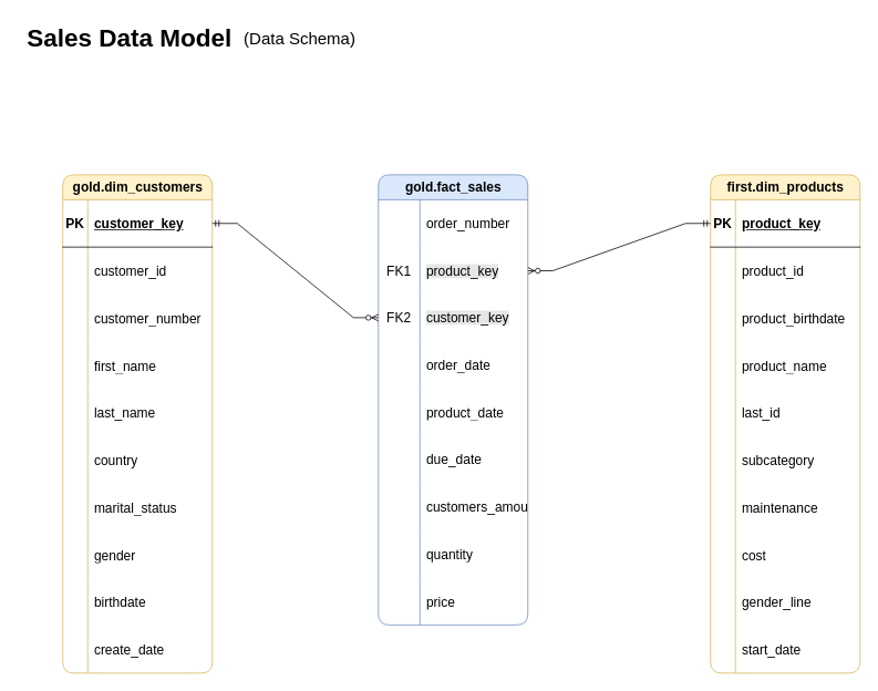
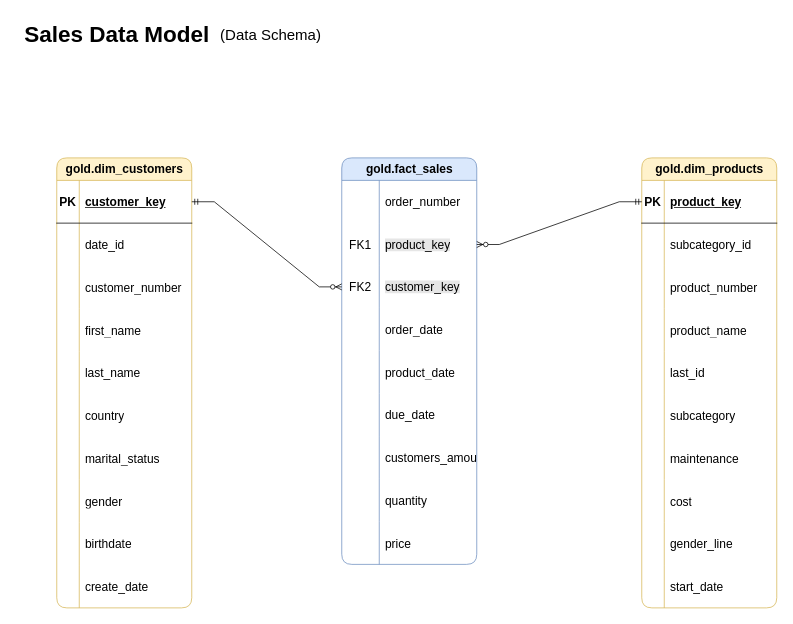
- <mxCell id="61" value="first.dim_products" style="shape=table;startSize=30;container=1;collapsible=1;childLayout=tableLayout;fixedRows=1;rowLines=0;fontStyle=1;align=center;resizeLast=1;html=1;rounded=1;fillColor=#fff2cc;strokeColor=#d6b656;fontSize=16;" vertex="1" parent="1"><mxGeometry x="855" y="210" width="180" height="600" as="geometry" /></mxCell>
+ <mxCell id="61" value="gold.dim_products" style="shape=table;startSize=30;container=1;collapsible=1;childLayout=tableLayout;fixedRows=1;rowLines=0;fontStyle=1;align=center;resizeLast=1;html=1;rounded=1;fillColor=#fff2cc;strokeColor=#d6b656;fontSize=16;" vertex="1" parent="1"><mxGeometry x="855" y="210" width="180" height="600" as="geometry" /></mxCell>
- <mxCell id="8" value="customer_id" style="shape=partialRectangle;connectable=0;fillColor=none;top=0;left=0;bottom=0;right=0;align=left;spacingLeft=6;overflow=hidden;whiteSpace=wrap;html=1;fontSize=16;" vertex="1" parent="6"><mxGeometry x="30" width="150" height="57" as="geometry"><mxRectangle width="150" height="57" as="alternateBounds" /></mxGeometry></mxCell>
+ <mxCell id="8" value="date_id" style="shape=partialRectangle;connectable=0;fillColor=none;top=0;left=0;bottom=0;right=0;align=left;spacingLeft=6;overflow=hidden;whiteSpace=wrap;html=1;fontSize=16;" vertex="1" parent="6"><mxGeometry x="30" width="150" height="57" as="geometry"><mxRectangle width="150" height="57" as="alternateBounds" /></mxGeometry></mxCell>
- <mxCell id="67" value="product_id" style="shape=partialRectangle;connectable=0;fillColor=none;top=0;left=0;bottom=0;right=0;align=left;spacingLeft=6;overflow=hidden;whiteSpace=wrap;html=1;fontSize=16;" vertex="1" parent="65"><mxGeometry x="30" width="150" height="57" as="geometry"><mxRectangle width="150" height="57" as="alternateBounds" /></mxGeometry></mxCell>
+ <mxCell id="67" value="subcategory_id" style="shape=partialRectangle;connectable=0;fillColor=none;top=0;left=0;bottom=0;right=0;align=left;spacingLeft=6;overflow=hidden;whiteSpace=wrap;html=1;fontSize=16;" vertex="1" parent="65"><mxGeometry x="30" width="150" height="57" as="geometry"><mxRectangle width="150" height="57" as="alternateBounds" /></mxGeometry></mxCell>
- <mxCell id="70" value="product_birthdate" style="shape=partialRectangle;connectable=0;fillColor=none;top=0;left=0;bottom=0;right=0;align=left;spacingLeft=6;overflow=hidden;whiteSpace=wrap;html=1;fontSize=16;" vertex="1" parent="68"><mxGeometry x="30" width="150" height="57" as="geometry"><mxRectangle width="150" height="57" as="alternateBounds" /></mxGeometry></mxCell>
+ <mxCell id="70" value="product_number" style="shape=partialRectangle;connectable=0;fillColor=none;top=0;left=0;bottom=0;right=0;align=left;spacingLeft=6;overflow=hidden;whiteSpace=wrap;html=1;fontSize=16;" vertex="1" parent="68"><mxGeometry x="30" width="150" height="57" as="geometry"><mxRectangle width="150" height="57" as="alternateBounds" /></mxGeometry></mxCell>
